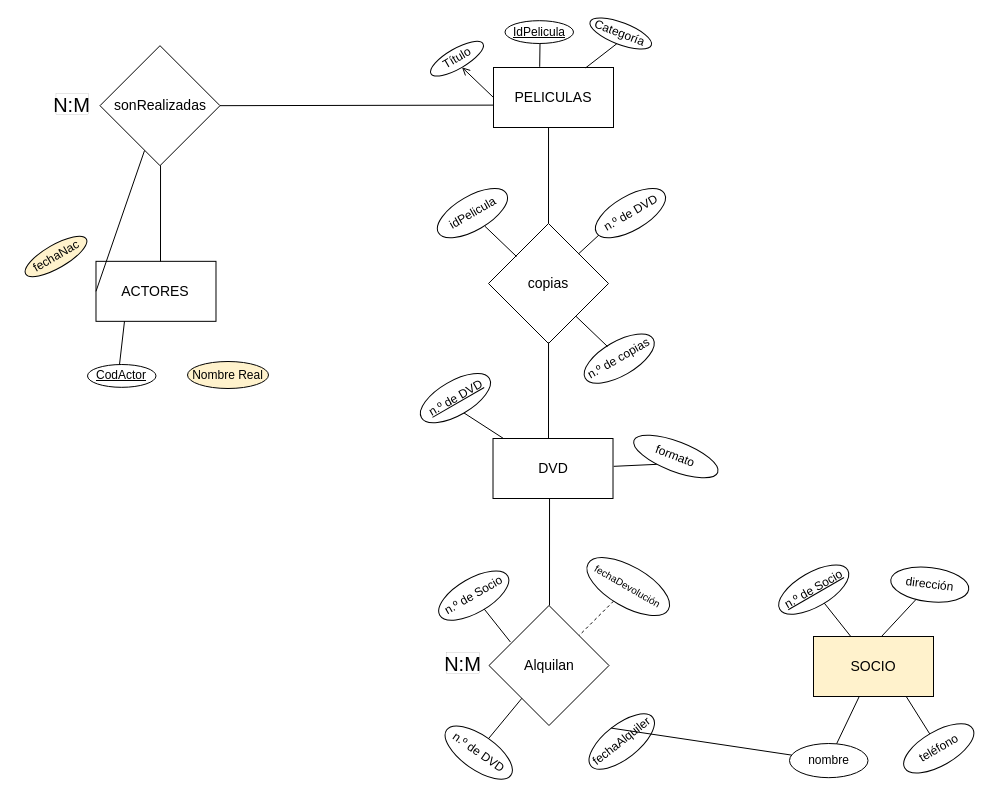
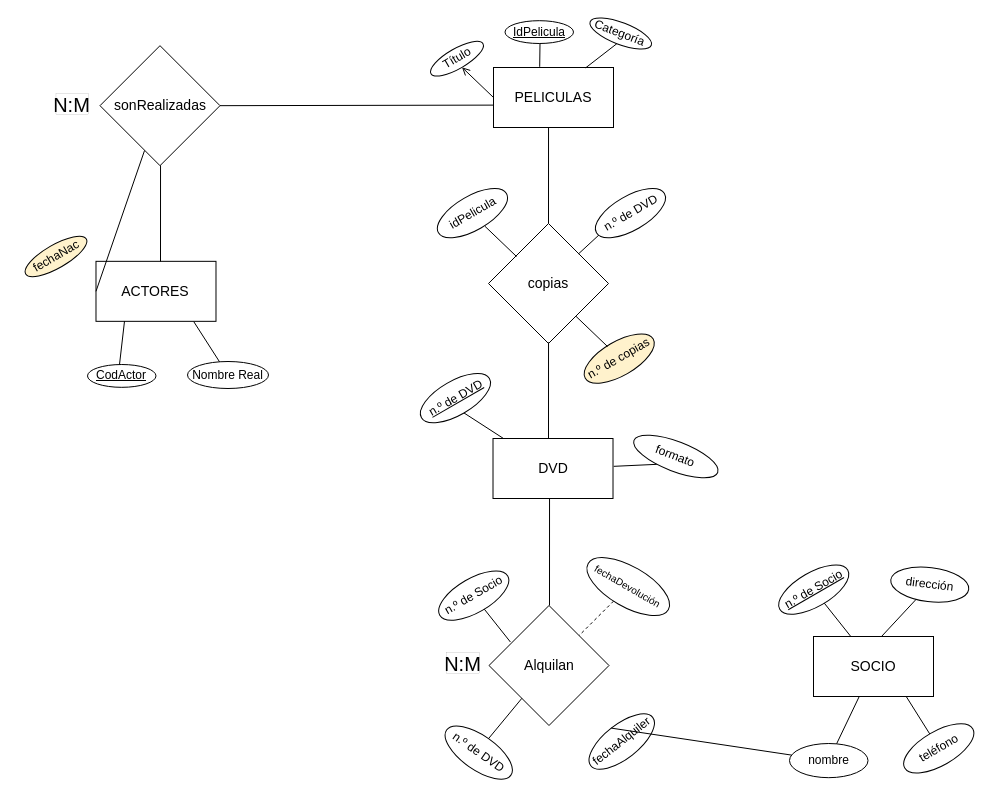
+ <mxCell id="42" value="" style="endArrow=none;html=1;rounded=0;entryX=0.815;entryY=1.006;entryDx=0;entryDy=0;entryPerimeter=0;" parent="1" source="41" target="36" edge="1"><mxGeometry width="50" height="50" relative="1" as="geometry"><mxPoint x="219" y="354" as="sourcePoint" /><mxPoint x="230" y="323.66" as="targetPoint" /></mxGeometry></mxCell>
- <mxCell id="16" value="&lt;font style=&quot;vertical-align: inherit;&quot;&gt;&lt;font style=&quot;vertical-align: inherit;&quot;&gt;&lt;br&gt;n.º de copias&lt;br&gt;&lt;br&gt;&lt;/font&gt;&lt;/font&gt;" style="ellipse;whiteSpace=wrap;html=1;rotation=-30;" parent="1" vertex="1"><mxGeometry x="579.49" y="341" width="78.51" height="34.17" as="geometry" /></mxCell>
+ <mxCell id="16" value="&lt;font style=&quot;vertical-align: inherit;&quot;&gt;&lt;font style=&quot;vertical-align: inherit;&quot;&gt;&lt;br&gt;n.º de copias&lt;br&gt;&lt;br&gt;&lt;/font&gt;&lt;/font&gt;" style="ellipse;whiteSpace=wrap;html=1;rotation=-30;fillColor=#fff2cc;" parent="1" vertex="1"><mxGeometry x="579.49" y="341" width="78.51" height="34.17" as="geometry" /></mxCell>
- <mxCell id="41" value="&lt;font style=&quot;vertical-align: inherit;&quot;&gt;&lt;font style=&quot;vertical-align: inherit;&quot;&gt;&lt;font style=&quot;vertical-align: inherit;&quot;&gt;&lt;font style=&quot;vertical-align: inherit;&quot;&gt;&lt;font style=&quot;vertical-align: inherit;&quot;&gt;&lt;font style=&quot;vertical-align: inherit;&quot;&gt;&lt;font style=&quot;vertical-align: inherit;&quot;&gt;&lt;font style=&quot;vertical-align: inherit;&quot;&gt;Nombre Real&lt;br&gt;&lt;/font&gt;&lt;/font&gt;&lt;/font&gt;&lt;/font&gt;&lt;/font&gt;&lt;/font&gt;&lt;/font&gt;&lt;/font&gt;" style="ellipse;whiteSpace=wrap;html=1;rotation=0;fillColor=#fff2cc;" parent="1" vertex="1"><mxGeometry x="187" y="361" width="81" height="27" as="geometry" /></mxCell>
+ <mxCell id="41" value="&lt;font style=&quot;vertical-align: inherit;&quot;&gt;&lt;font style=&quot;vertical-align: inherit;&quot;&gt;&lt;font style=&quot;vertical-align: inherit;&quot;&gt;&lt;font style=&quot;vertical-align: inherit;&quot;&gt;&lt;font style=&quot;vertical-align: inherit;&quot;&gt;&lt;font style=&quot;vertical-align: inherit;&quot;&gt;&lt;font style=&quot;vertical-align: inherit;&quot;&gt;&lt;font style=&quot;vertical-align: inherit;&quot;&gt;Nombre Real&lt;br&gt;&lt;/font&gt;&lt;/font&gt;&lt;/font&gt;&lt;/font&gt;&lt;/font&gt;&lt;/font&gt;&lt;/font&gt;&lt;/font&gt;" style="ellipse;whiteSpace=wrap;html=1;rotation=0;" parent="1" vertex="1"><mxGeometry x="187" y="361" width="81" height="27" as="geometry" /></mxCell>
- <mxCell id="19" value="SOCIO" style="rounded=0;whiteSpace=wrap;html=1;fontSize=14;fillColor=#fff2cc;" parent="1" vertex="1"><mxGeometry x="813" y="636" width="120" height="60" as="geometry" /></mxCell>
+ <mxCell id="19" value="SOCIO" style="rounded=0;whiteSpace=wrap;html=1;fontSize=14;" parent="1" vertex="1"><mxGeometry x="813" y="636" width="120" height="60" as="geometry" /></mxCell>
